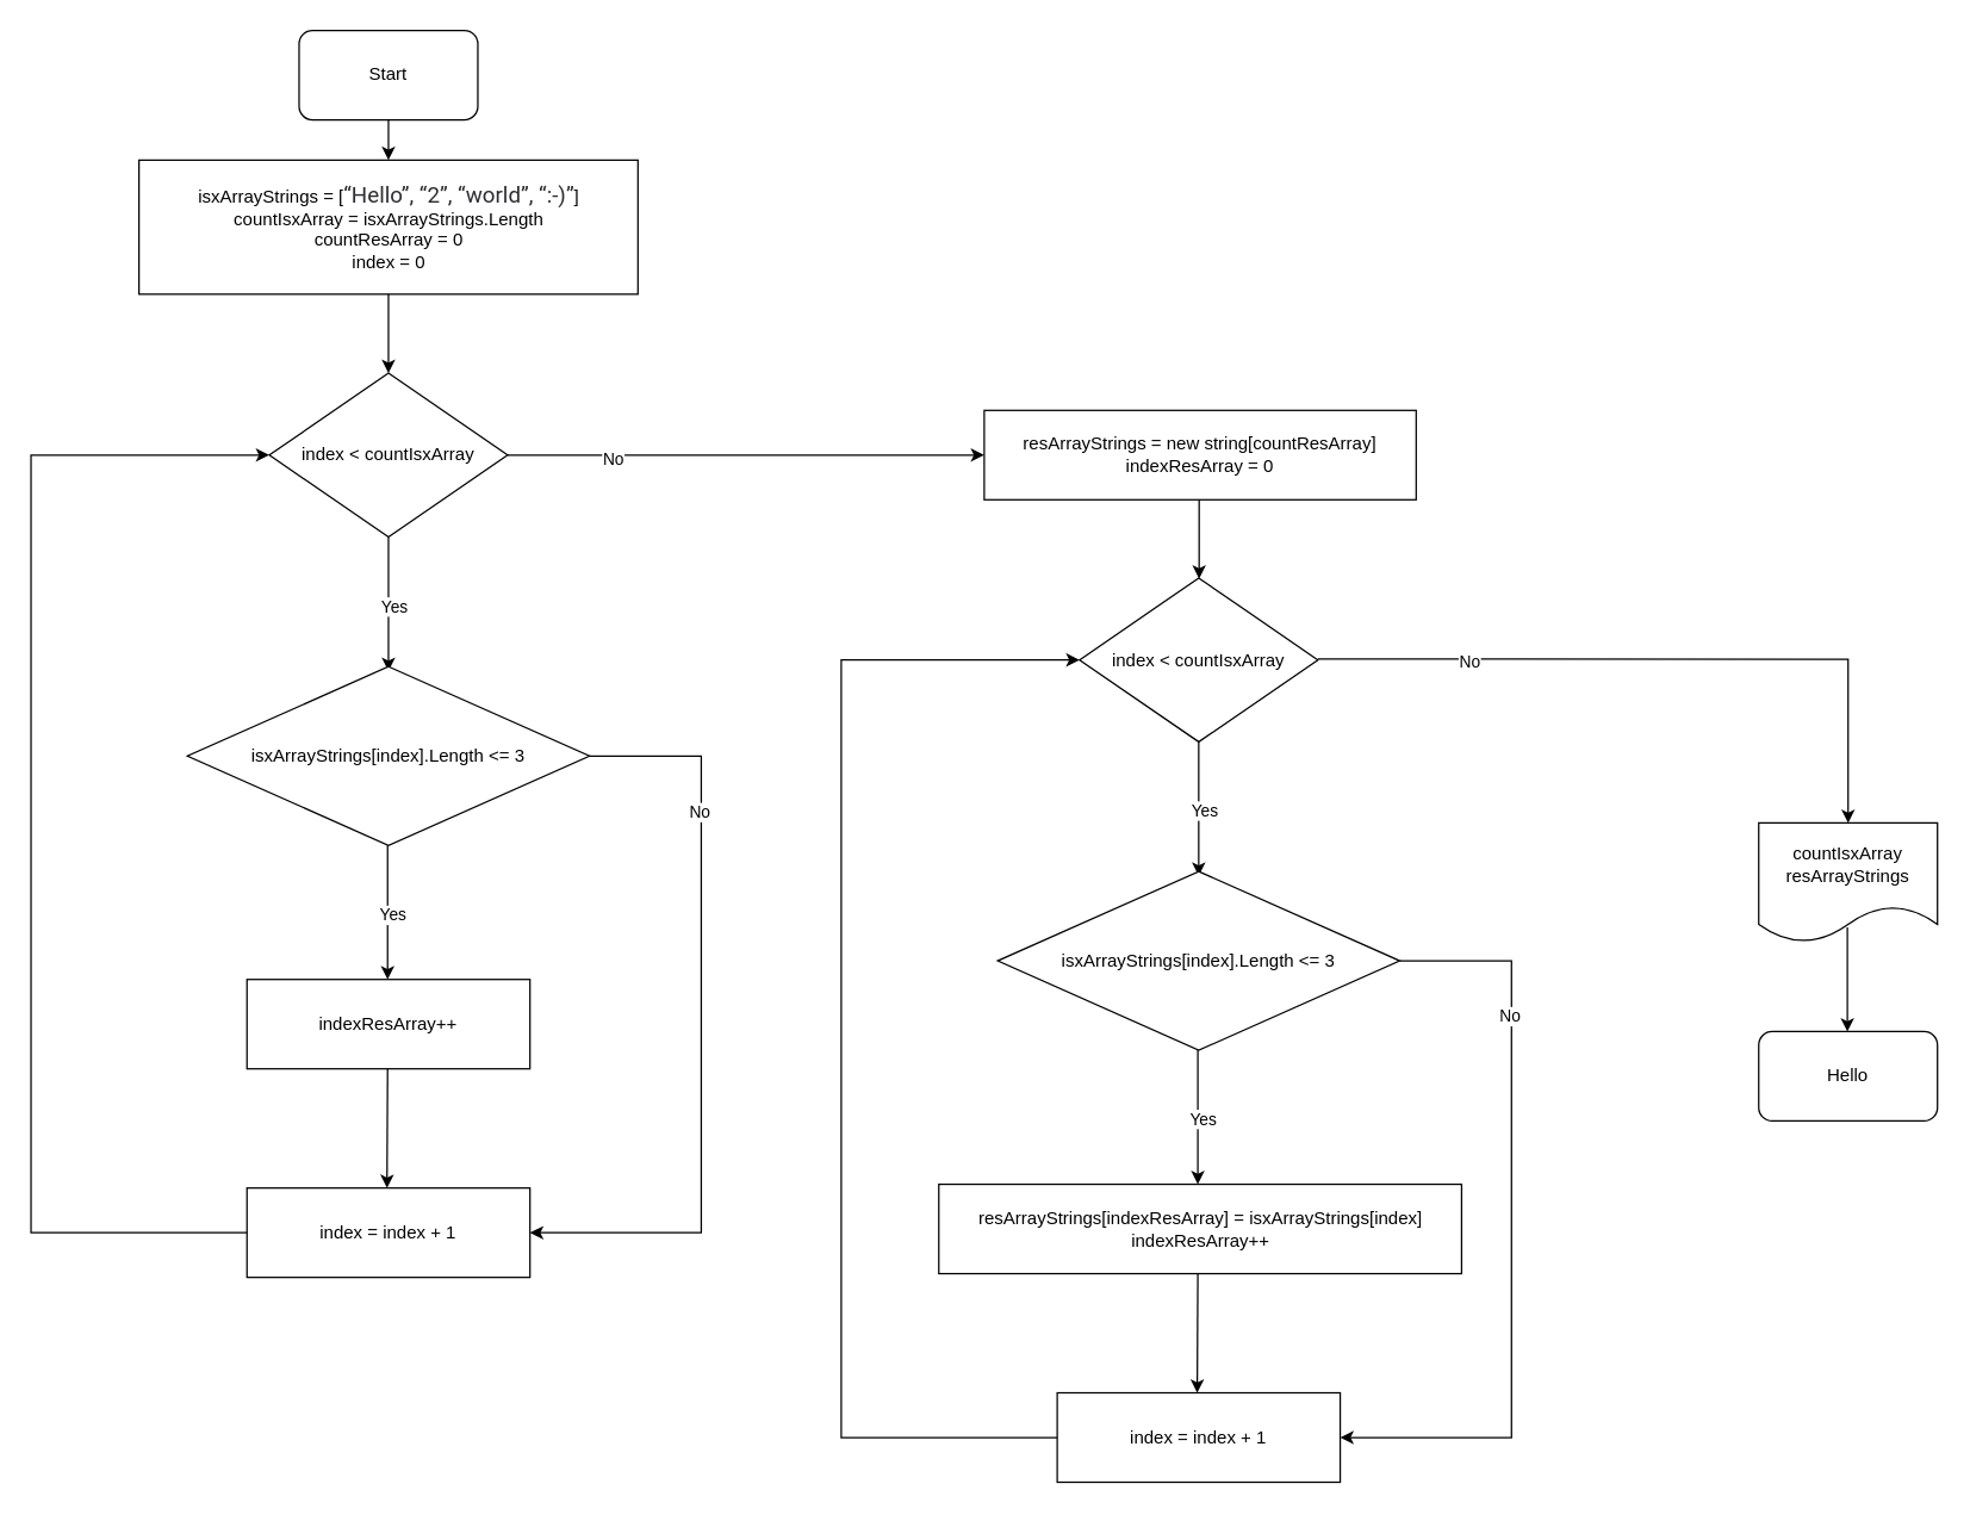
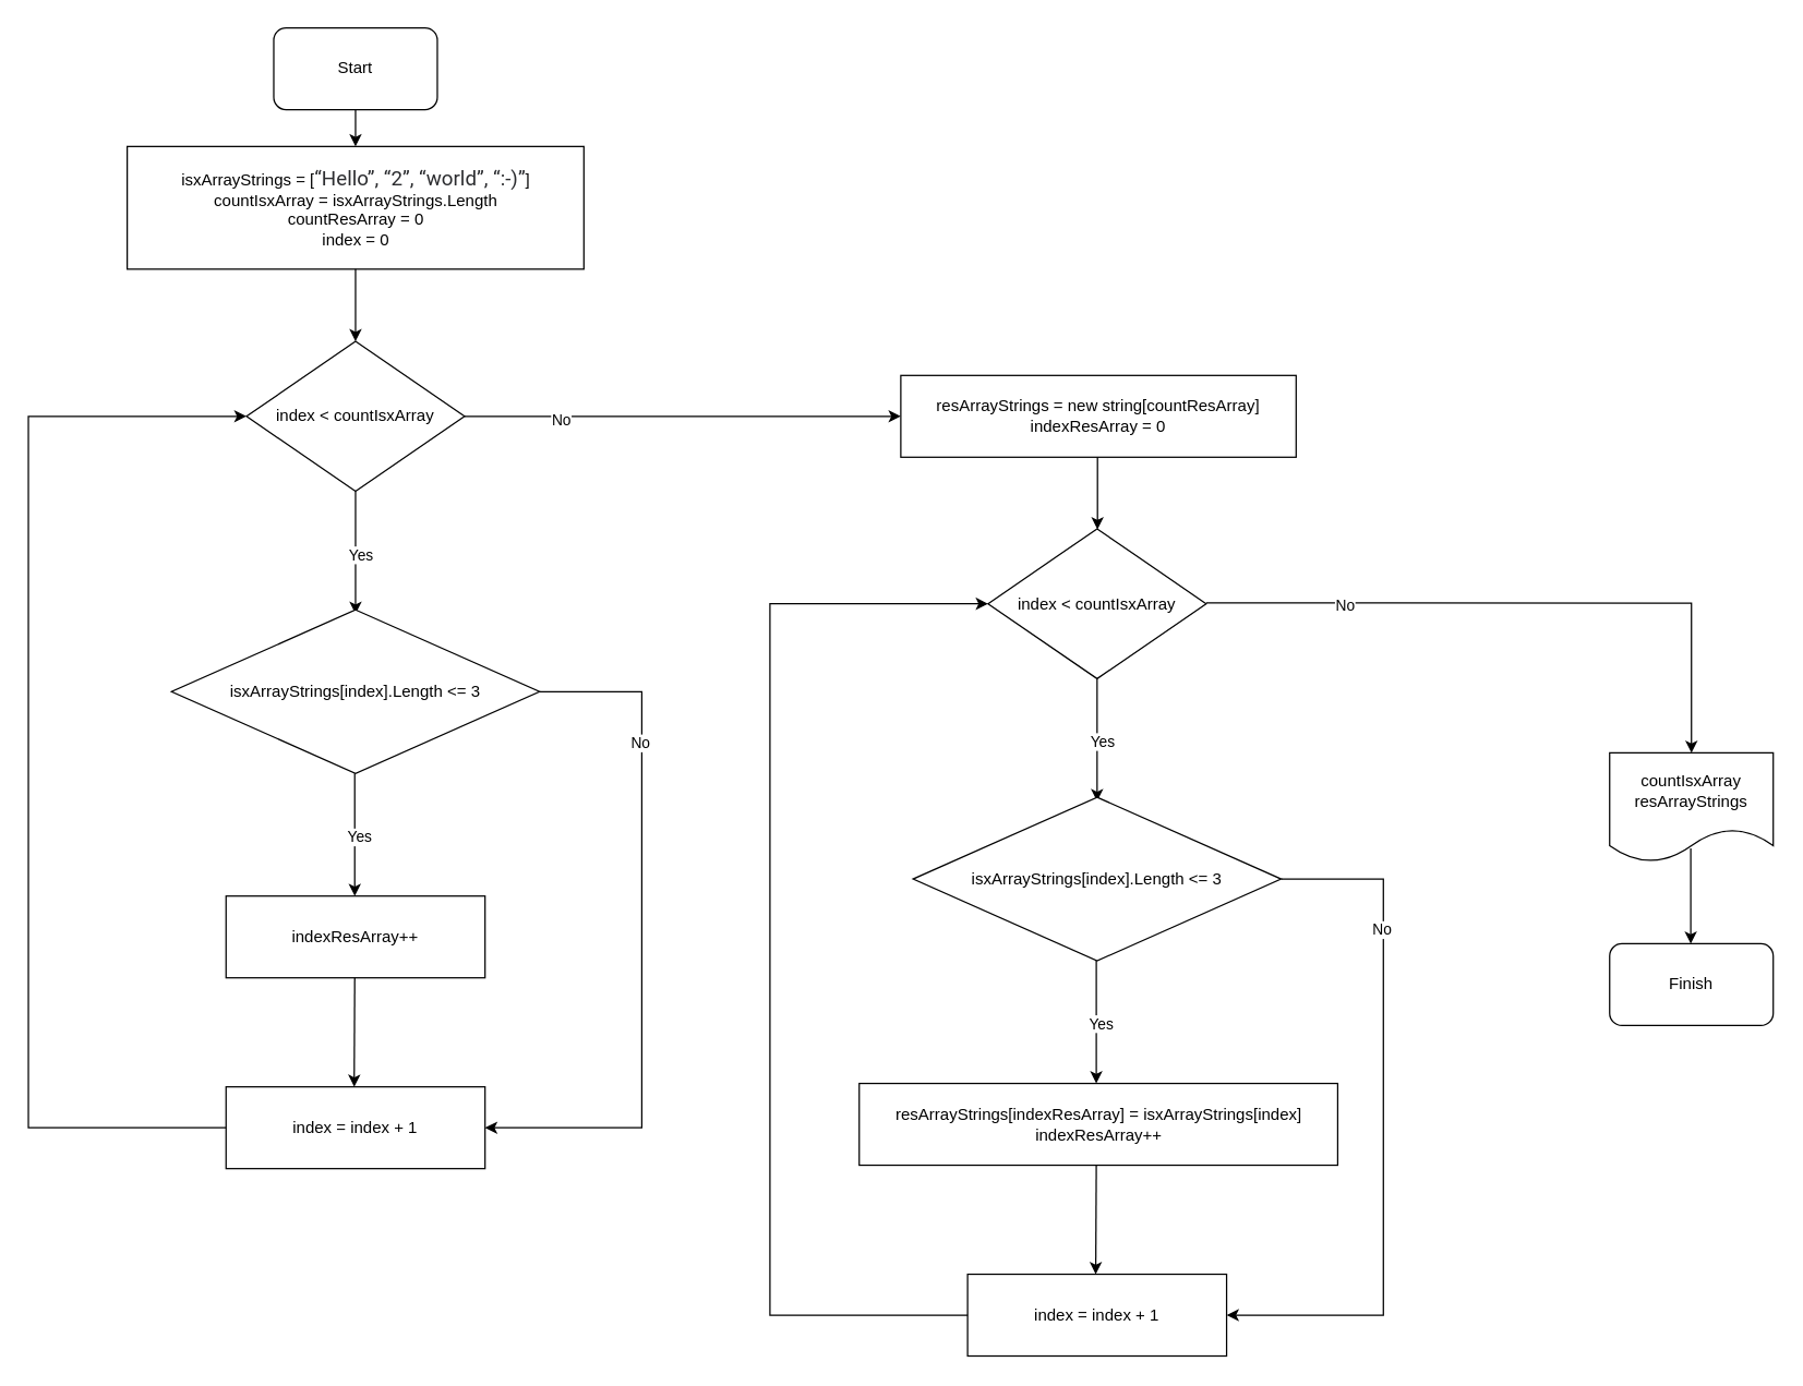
- <mxCell id="8" value="Hello" style="rounded=1;whiteSpace=wrap;html=1;" parent="1" vertex="1"><mxGeometry x="1180" y="692" width="120" height="60" as="geometry" /></mxCell>
+ <mxCell id="8" value="Finish" style="rounded=1;whiteSpace=wrap;html=1;" parent="1" vertex="1"><mxGeometry x="1180" y="692" width="120" height="60" as="geometry" /></mxCell>
